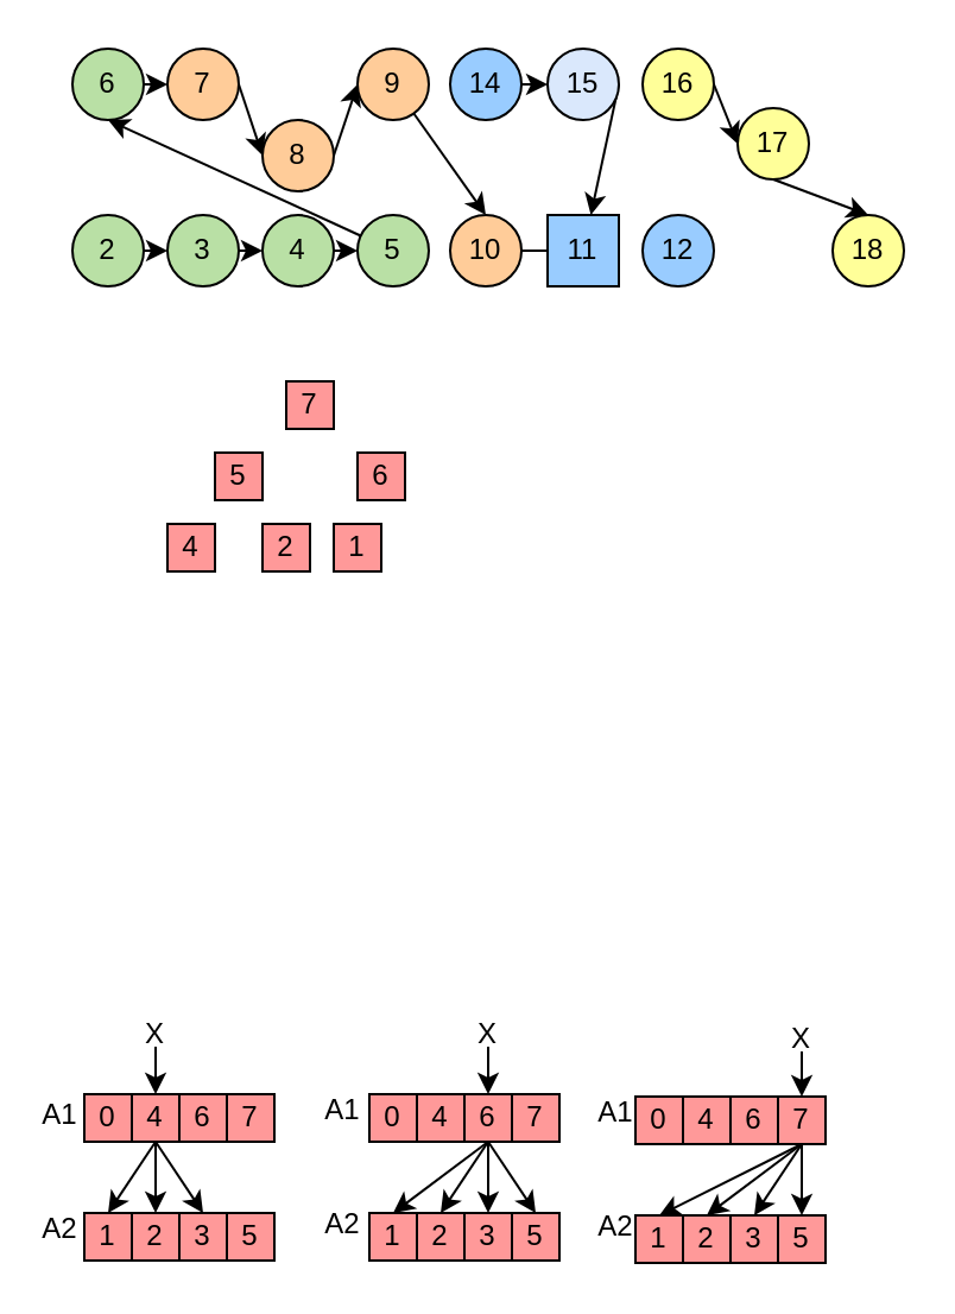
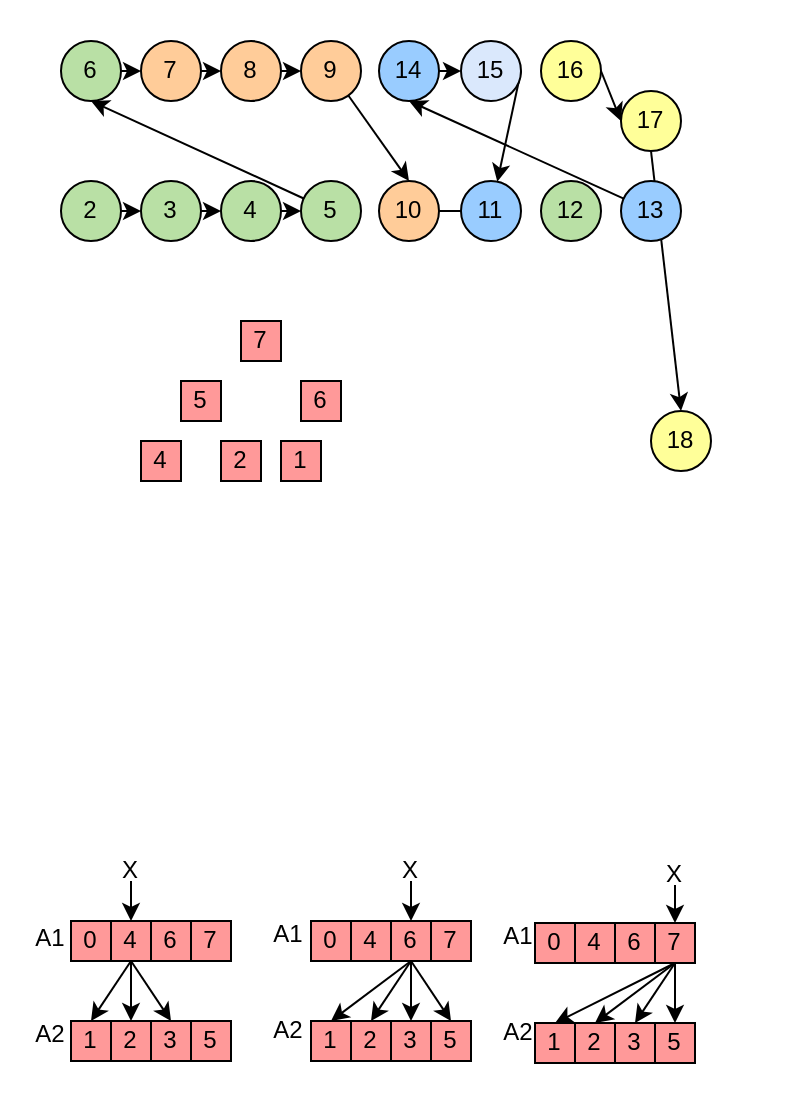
- <mxCell id="7" value="8" style="ellipse;whiteSpace=wrap;html=1;aspect=fixed;fillColor=#FFCC99;" parent="1" vertex="1"><mxGeometry x="110" y="50" width="30" height="30" as="geometry" /></mxCell>
+ <mxCell id="7" value="8" style="ellipse;whiteSpace=wrap;html=1;aspect=fixed;fillColor=#FFCC99;" parent="1" vertex="1"><mxGeometry x="110" y="20" width="30" height="30" as="geometry" /></mxCell>
+ <mxCell id="30" style="edgeStyle=none;rounded=0;orthogonalLoop=1;jettySize=auto;html=1;entryX=0.5;entryY=1;entryDx=0;entryDy=0;" parent="1" source="31" target="11" edge="1"><mxGeometry relative="1" as="geometry" /></mxCell>
- <mxCell id="28" value="11" style="whiteSpace=wrap;html=1;aspect=fixed;fillColor=#99CCFF;rounded=0;" parent="1" vertex="1"><mxGeometry x="230" y="90" width="30" height="30" as="geometry" /></mxCell>
+ <mxCell id="28" value="11" style="ellipse;whiteSpace=wrap;html=1;aspect=fixed;fillColor=#99CCFF;" parent="1" vertex="1"><mxGeometry x="230" y="90" width="30" height="30" as="geometry" /></mxCell>
- <mxCell id="29" value="12" style="ellipse;whiteSpace=wrap;html=1;aspect=fixed;fillColor=#99CCFF;" parent="1" vertex="1"><mxGeometry x="270" y="90" width="30" height="30" as="geometry" /></mxCell>
+ <mxCell id="29" value="12" style="ellipse;whiteSpace=wrap;html=1;aspect=fixed;fillColor=#b9e0a5;" parent="1" vertex="1"><mxGeometry x="270" y="90" width="30" height="30" as="geometry" /></mxCell>
+ <mxCell id="31" value="13" style="ellipse;whiteSpace=wrap;html=1;aspect=fixed;fillColor=#99CCFF;" parent="1" vertex="1"><mxGeometry x="310" y="90" width="30" height="30" as="geometry" /></mxCell>
- <mxCell id="32" value="18" style="ellipse;whiteSpace=wrap;html=1;aspect=fixed;fillColor=#FFFF99;" parent="1" vertex="1"><mxGeometry x="350" y="90" width="30" height="30" as="geometry" /></mxCell>
+ <mxCell id="32" value="18" style="ellipse;whiteSpace=wrap;html=1;aspect=fixed;fillColor=#FFFF99;" parent="1" vertex="1"><mxGeometry x="325" y="205" width="30" height="30" as="geometry" /></mxCell>
